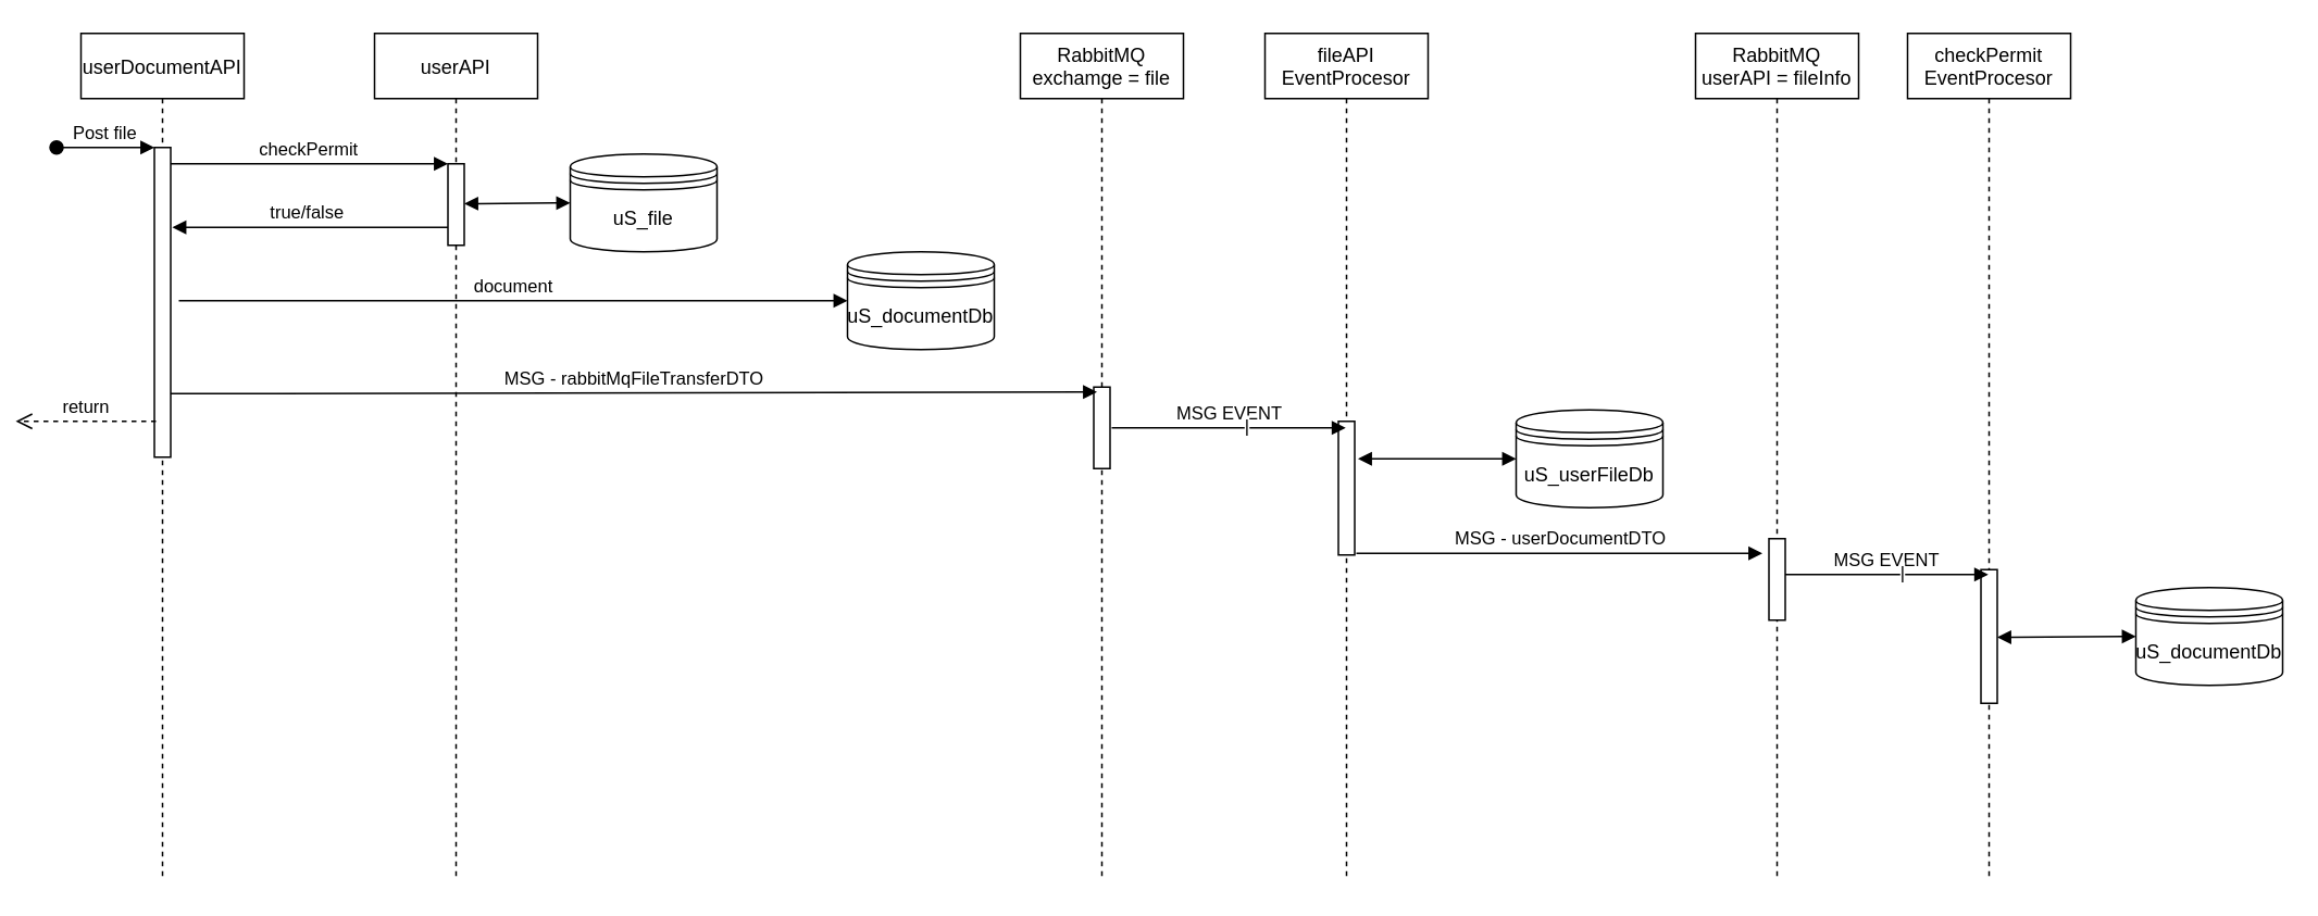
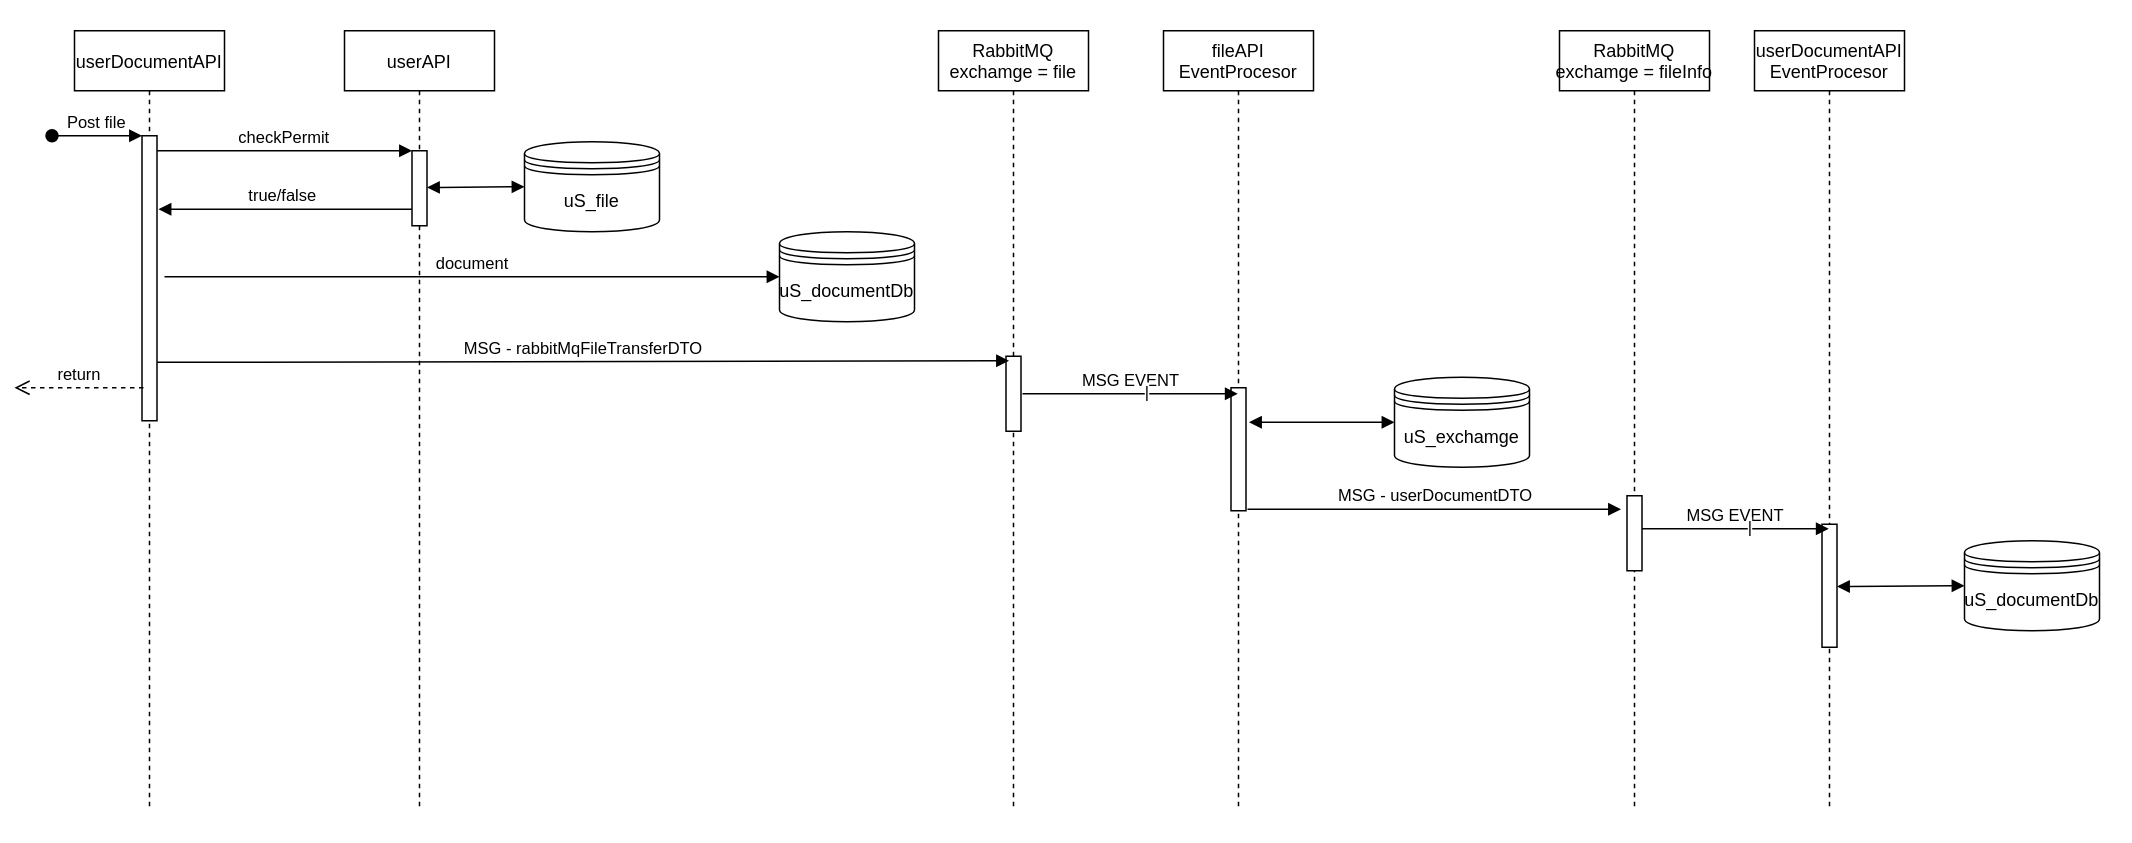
- <mxCell id="23" value="RabbitMQ&#10;userAPI = fileInfo" style="shape=umlLifeline;perimeter=lifelinePerimeter;container=1;collapsible=0;recursiveResize=0;rounded=0;shadow=0;strokeWidth=1;" vertex="1" parent="1"><mxGeometry x="1010" y="20" width="100" height="520" as="geometry" /></mxCell>
+ <mxCell id="23" value="RabbitMQ&#10;exchamge = fileInfo" style="shape=umlLifeline;perimeter=lifelinePerimeter;container=1;collapsible=0;recursiveResize=0;rounded=0;shadow=0;strokeWidth=1;" vertex="1" parent="1"><mxGeometry x="1010" y="20" width="100" height="520" as="geometry" /></mxCell>
- <mxCell id="26" value="checkPermit&#10;EventProcesor" style="shape=umlLifeline;perimeter=lifelinePerimeter;container=1;collapsible=0;recursiveResize=0;rounded=0;shadow=0;strokeWidth=1;" vertex="1" parent="1"><mxGeometry x="1140" y="20" width="100" height="520" as="geometry" /></mxCell>
+ <mxCell id="26" value="userDocumentAPI&#10;EventProcesor" style="shape=umlLifeline;perimeter=lifelinePerimeter;container=1;collapsible=0;recursiveResize=0;rounded=0;shadow=0;strokeWidth=1;" vertex="1" parent="1"><mxGeometry x="1140" y="20" width="100" height="520" as="geometry" /></mxCell>
- <mxCell id="21" value="uS_userFileDb" style="shape=datastore;whiteSpace=wrap;html=1;" vertex="1" parent="1"><mxGeometry x="900" y="251" width="90" height="60" as="geometry" /></mxCell>
+ <mxCell id="21" value="uS_exchamge" style="shape=datastore;whiteSpace=wrap;html=1;" vertex="1" parent="1"><mxGeometry x="900" y="251" width="90" height="60" as="geometry" /></mxCell>
